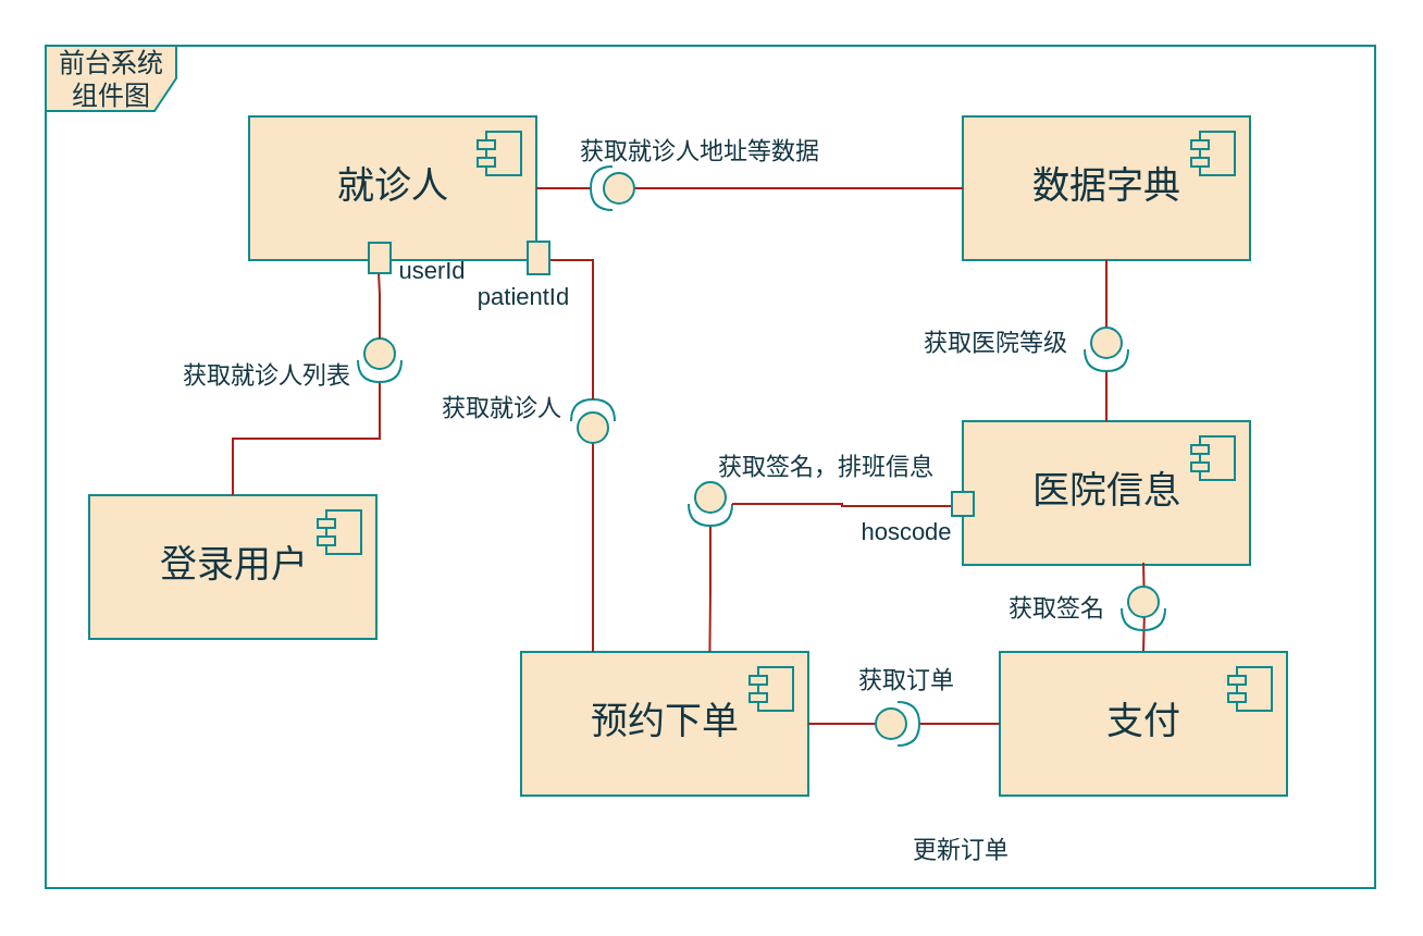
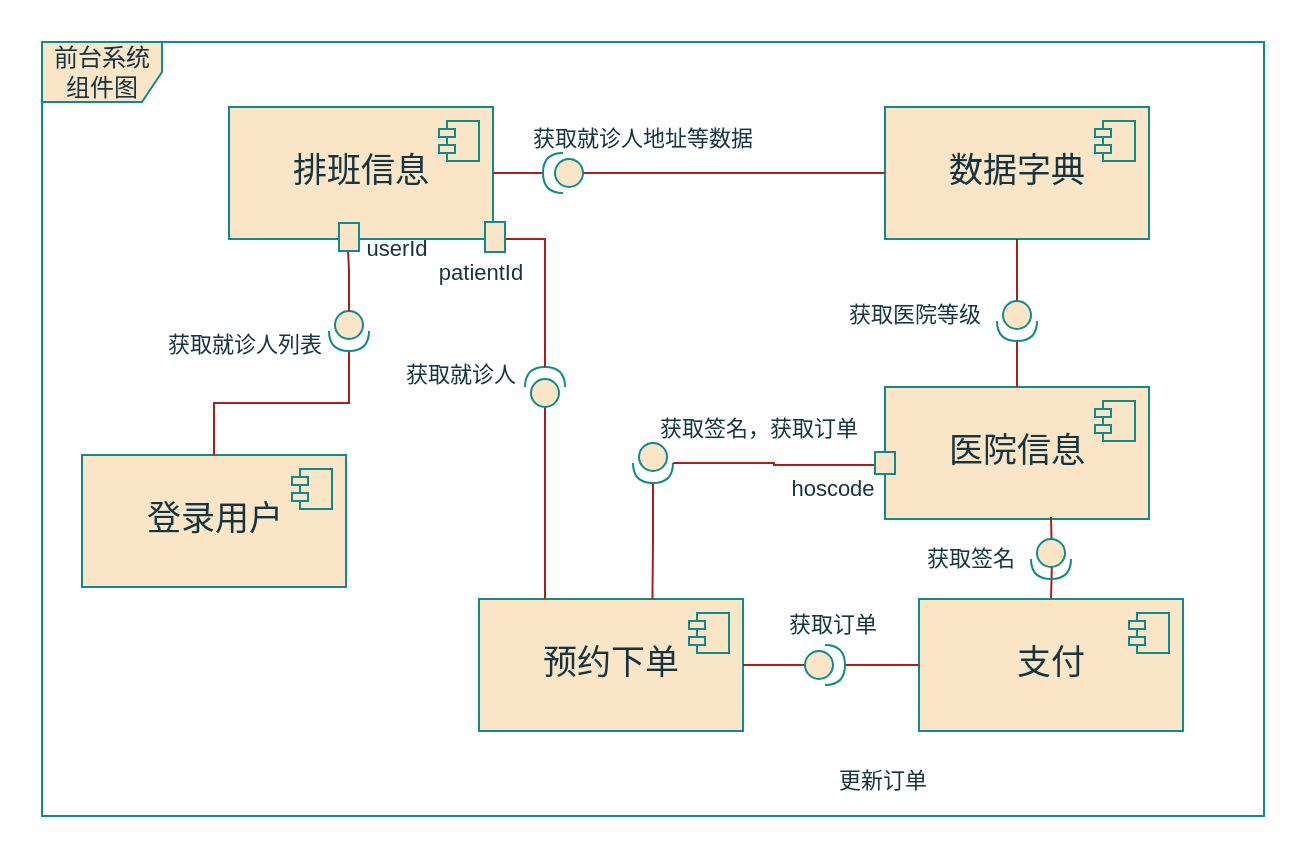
- <mxCell id="5" value="&lt;font style=&quot;font-size: 17px;&quot; face=&quot;Helvetica&quot;&gt;就诊人&lt;/font&gt;" style="html=1;dropTarget=0;shadow=0;sketch=0;fillStyle=auto;fontFamily=Times New Roman;labelBackgroundColor=none;fillColor=#FAE5C7;strokeColor=#0F8B8D;fontColor=#143642;" vertex="1" parent="1"><mxGeometry x="114" y="53" width="132" height="66" as="geometry" /></mxCell>
+ <mxCell id="5" value="&lt;font style=&quot;font-size: 17px;&quot; face=&quot;Helvetica&quot;&gt;排班信息&lt;/font&gt;" style="html=1;dropTarget=0;shadow=0;sketch=0;fillStyle=auto;fontFamily=Times New Roman;labelBackgroundColor=none;fillColor=#FAE5C7;strokeColor=#0F8B8D;fontColor=#143642;" vertex="1" parent="1"><mxGeometry x="114" y="53" width="132" height="66" as="geometry" /></mxCell>
- <mxCell id="36" value="获取签名，排班信息" style="text;html=1;align=center;verticalAlign=middle;resizable=0;points=[];autosize=1;strokeColor=none;fillColor=none;fontSize=11;fontFamily=Helvetica;fontColor=#143642;" vertex="1" parent="1"><mxGeometry x="316" y="201" width="126" height="26" as="geometry" /></mxCell>
+ <mxCell id="36" value="获取签名，获取订单" style="text;html=1;align=center;verticalAlign=middle;resizable=0;points=[];autosize=1;strokeColor=none;fillColor=none;fontSize=11;fontFamily=Helvetica;fontColor=#143642;" vertex="1" parent="1"><mxGeometry x="316" y="201" width="126" height="26" as="geometry" /></mxCell>
